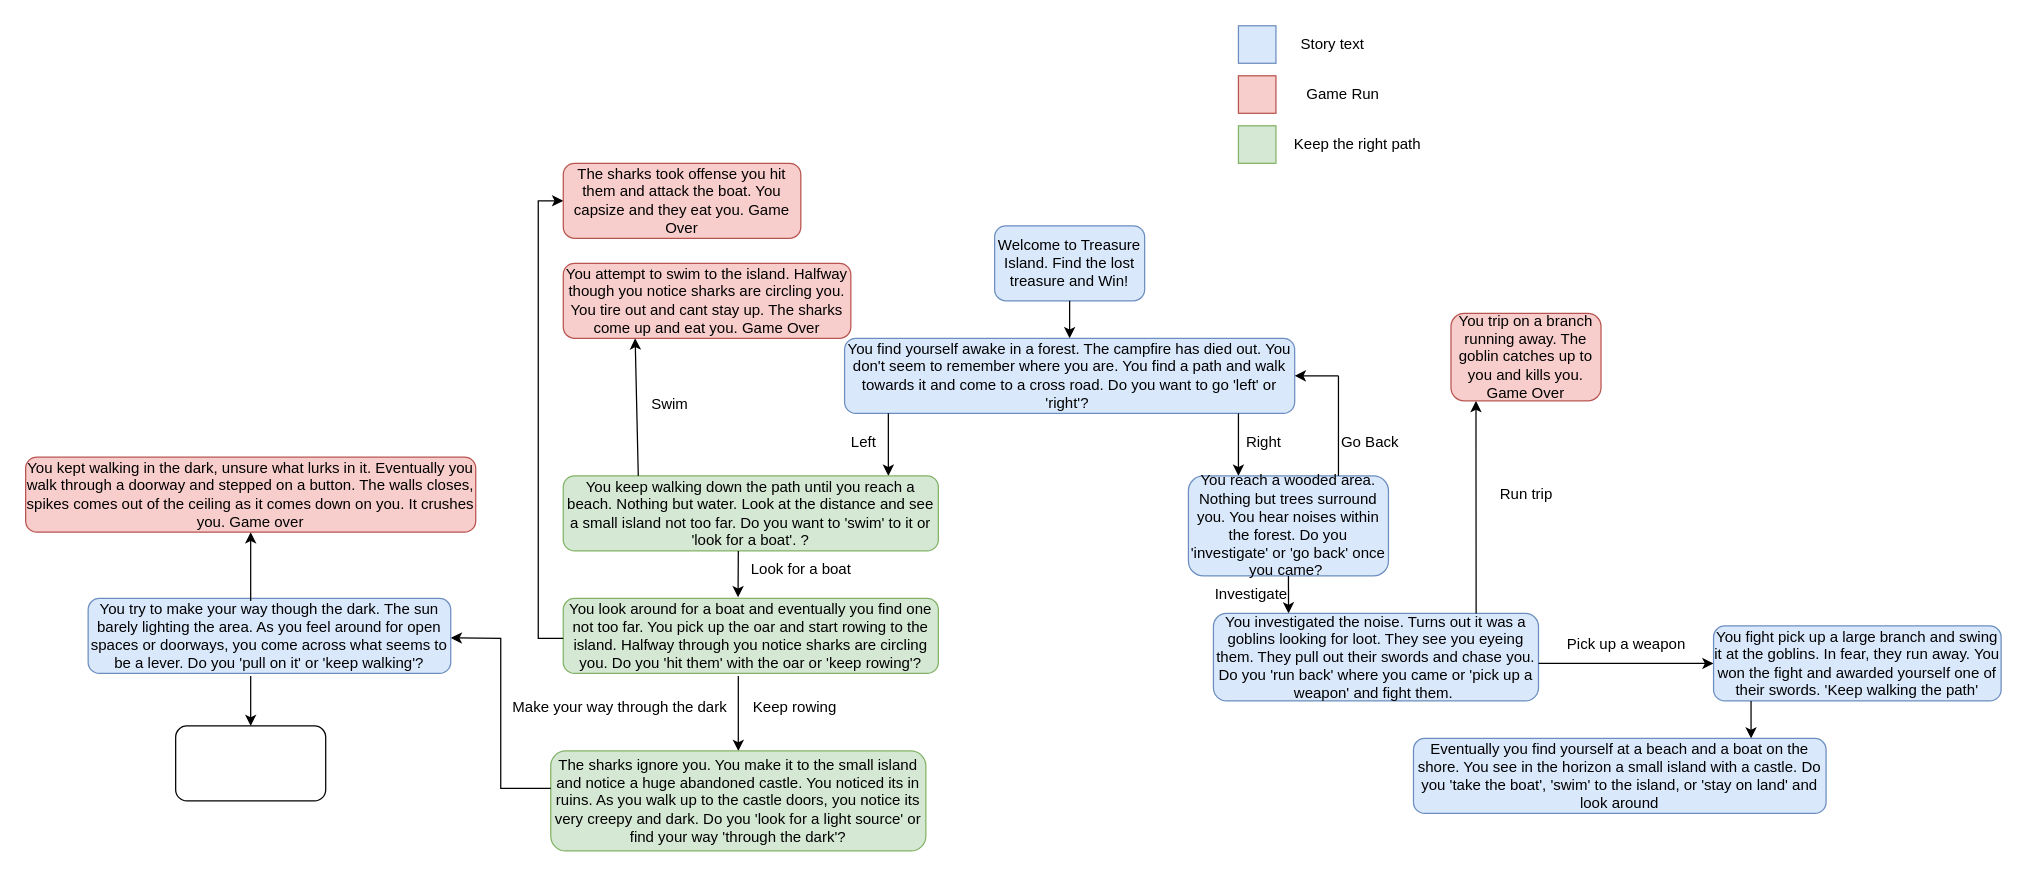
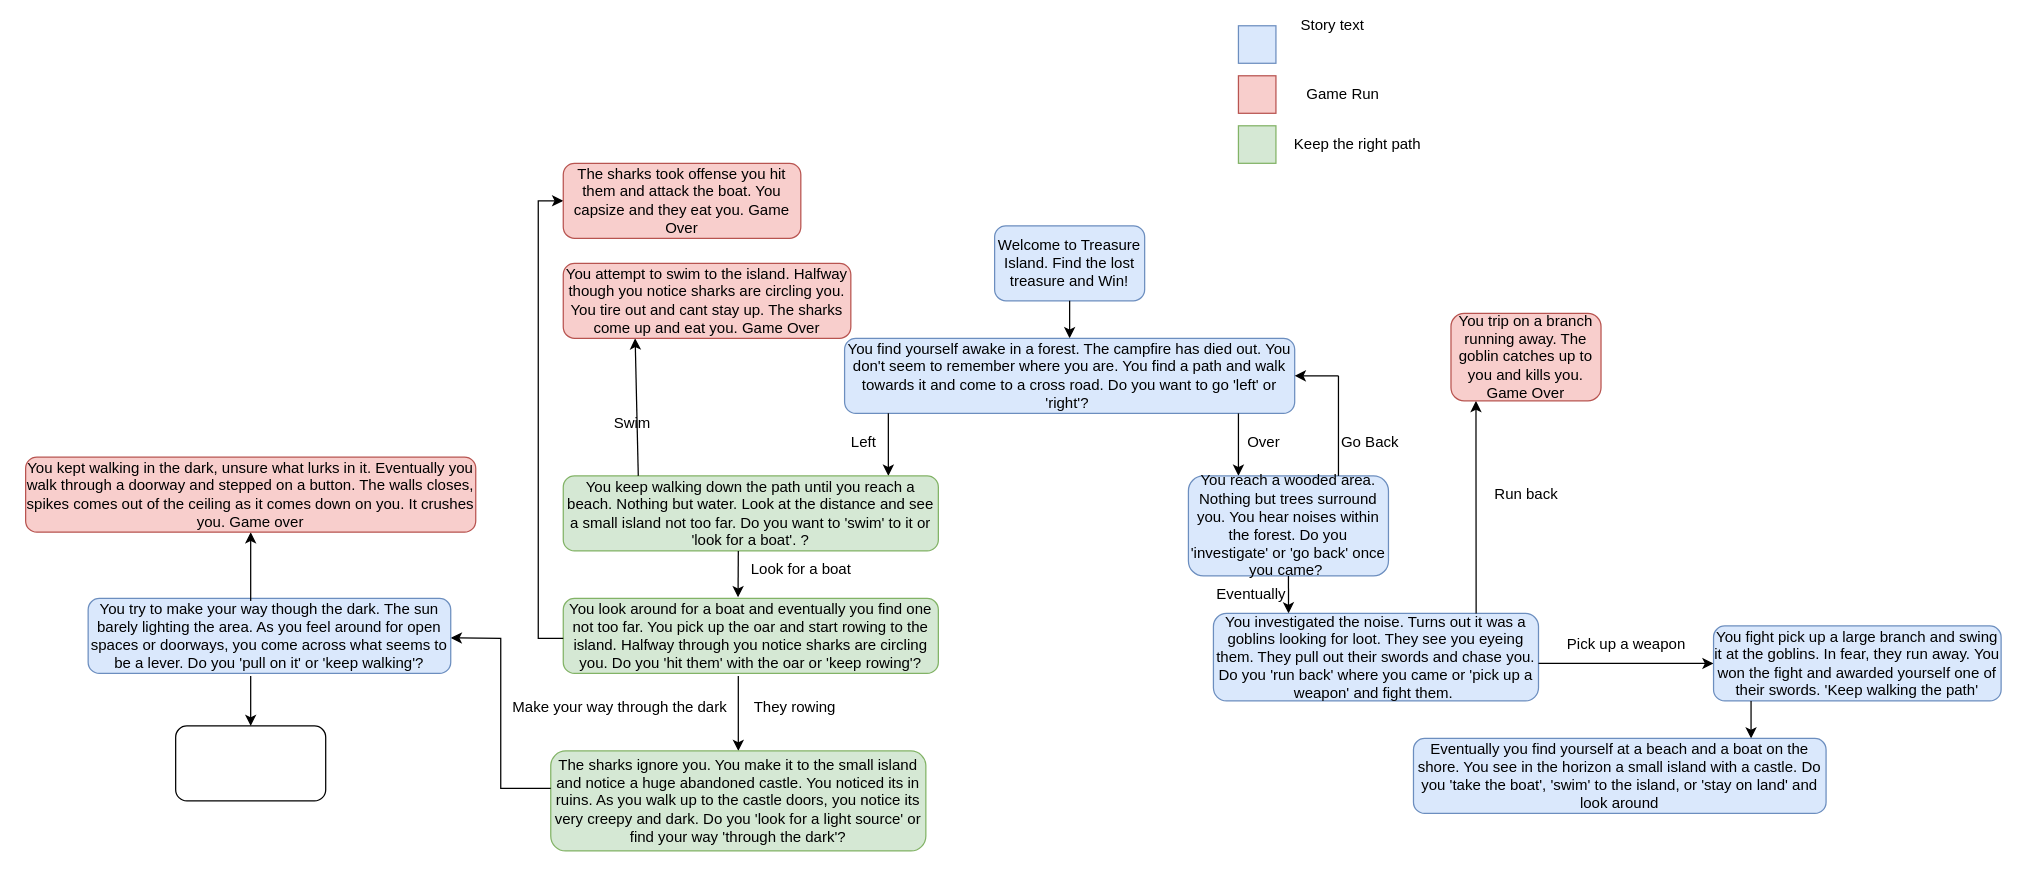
- <mxCell id="31" value="Story text" style="text;html=1;align=center;verticalAlign=middle;resizable=0;points=[];autosize=1;strokeColor=none;fillColor=none;" vertex="1" parent="1"><mxGeometry x="1030" y="20" width="70" height="30" as="geometry" /></mxCell>
+ <mxCell id="31" value="Story text" style="text;html=1;align=center;verticalAlign=middle;resizable=0;points=[];autosize=1;strokeColor=none;fillColor=none;" vertex="1" parent="1"><mxGeometry x="1030" y="5" width="70" height="30" as="geometry" /></mxCell>
- <mxCell id="22" value="Swim" style="text;html=1;align=center;verticalAlign=middle;resizable=0;points=[];autosize=1;strokeColor=none;fillColor=none;" vertex="1" parent="1"><mxGeometry x="510" y="308" width="50" height="30" as="geometry" /></mxCell>
+ <mxCell id="22" value="Swim" style="text;html=1;align=center;verticalAlign=middle;resizable=0;points=[];autosize=1;strokeColor=none;fillColor=none;" vertex="1" parent="1"><mxGeometry x="480" y="323" width="50" height="30" as="geometry" /></mxCell>
- <mxCell id="10" value="Right" style="text;html=1;align=center;verticalAlign=middle;resizable=0;points=[];autosize=1;strokeColor=none;fillColor=none;" vertex="1" parent="1"><mxGeometry x="985" y="338" width="50" height="30" as="geometry" /></mxCell>
+ <mxCell id="10" value="Over" style="text;html=1;align=center;verticalAlign=middle;resizable=0;points=[];autosize=1;strokeColor=none;fillColor=none;" vertex="1" parent="1"><mxGeometry x="985" y="338" width="50" height="30" as="geometry" /></mxCell>
- <mxCell id="18" value="Run trip" style="text;html=1;align=center;verticalAlign=middle;resizable=0;points=[];autosize=1;strokeColor=none;fillColor=none;" vertex="1" parent="1"><mxGeometry x="1185" y="380" width="70" height="30" as="geometry" /></mxCell>
+ <mxCell id="18" value="Run back" style="text;html=1;align=center;verticalAlign=middle;resizable=0;points=[];autosize=1;strokeColor=none;fillColor=none;" vertex="1" parent="1"><mxGeometry x="1185" y="380" width="70" height="30" as="geometry" /></mxCell>
- <mxCell id="19" value="Investigate" style="text;html=1;align=center;verticalAlign=middle;resizable=0;points=[];autosize=1;strokeColor=none;fillColor=none;" vertex="1" parent="1"><mxGeometry x="960" y="460" width="80" height="30" as="geometry" /></mxCell>
+ <mxCell id="19" value="Eventually" style="text;html=1;align=center;verticalAlign=middle;resizable=0;points=[];autosize=1;strokeColor=none;fillColor=none;" vertex="1" parent="1"><mxGeometry x="960" y="460" width="80" height="30" as="geometry" /></mxCell>
- <mxCell id="36" value="Keep rowing" style="text;html=1;align=center;verticalAlign=middle;resizable=0;points=[];autosize=1;strokeColor=none;fillColor=none;" vertex="1" parent="1"><mxGeometry x="590" y="550" width="90" height="30" as="geometry" /></mxCell>
+ <mxCell id="36" value="They rowing" style="text;html=1;align=center;verticalAlign=middle;resizable=0;points=[];autosize=1;strokeColor=none;fillColor=none;" vertex="1" parent="1"><mxGeometry x="590" y="550" width="90" height="30" as="geometry" /></mxCell>
